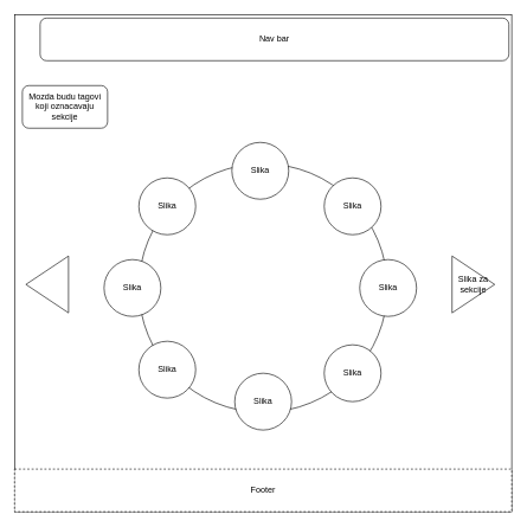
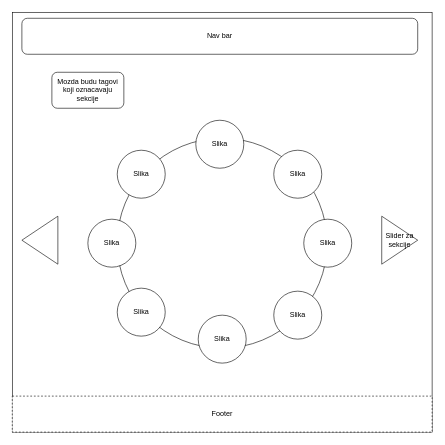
- <mxCell id="5" value="Nav bar" style="rounded=1;whiteSpace=wrap;html=1;" vertex="1" parent="1"><mxGeometry x="56" y="25" width="660" height="60" as="geometry" /></mxCell>
+ <mxCell id="5" value="Nav bar" style="rounded=1;whiteSpace=wrap;html=1;" vertex="1" parent="1"><mxGeometry x="36" y="30" width="660" height="60" as="geometry" /></mxCell>
- <mxCell id="16" value="Mozda budu tagovi koji oznacavaju sekcije" style="rounded=1;whiteSpace=wrap;html=1;" vertex="1" parent="1"><mxGeometry x="31" y="120" width="120" height="60" as="geometry" /></mxCell>
+ <mxCell id="16" value="Mozda budu tagovi koji oznacavaju sekcije" style="rounded=1;whiteSpace=wrap;html=1;" vertex="1" parent="1"><mxGeometry x="86" y="120" width="120" height="60" as="geometry" /></mxCell>
- <mxCell id="7" value="Slika za sekcije" style="triangle;whiteSpace=wrap;html=1;" vertex="1" parent="1"><mxGeometry x="636" y="360" width="60" height="80" as="geometry" /></mxCell>
+ <mxCell id="7" value="Slider za sekcije" style="triangle;whiteSpace=wrap;html=1;" vertex="1" parent="1"><mxGeometry x="636" y="360" width="60" height="80" as="geometry" /></mxCell>
